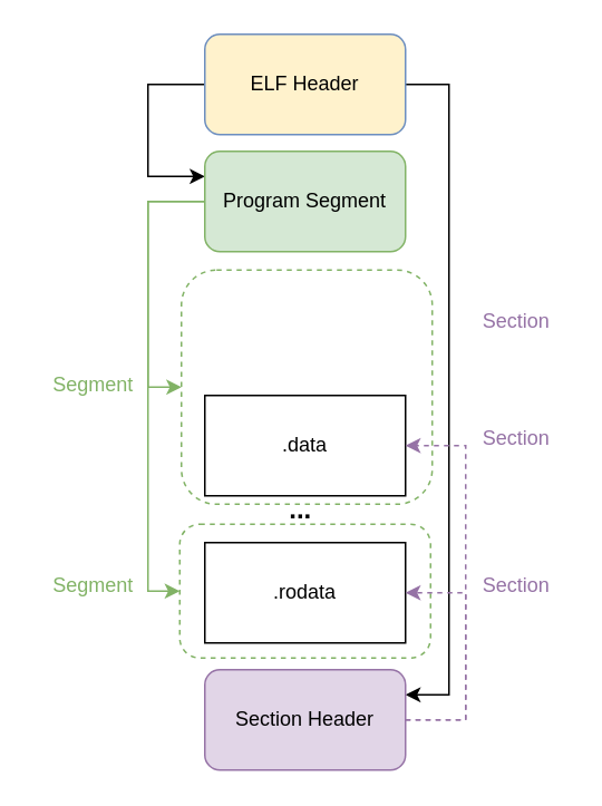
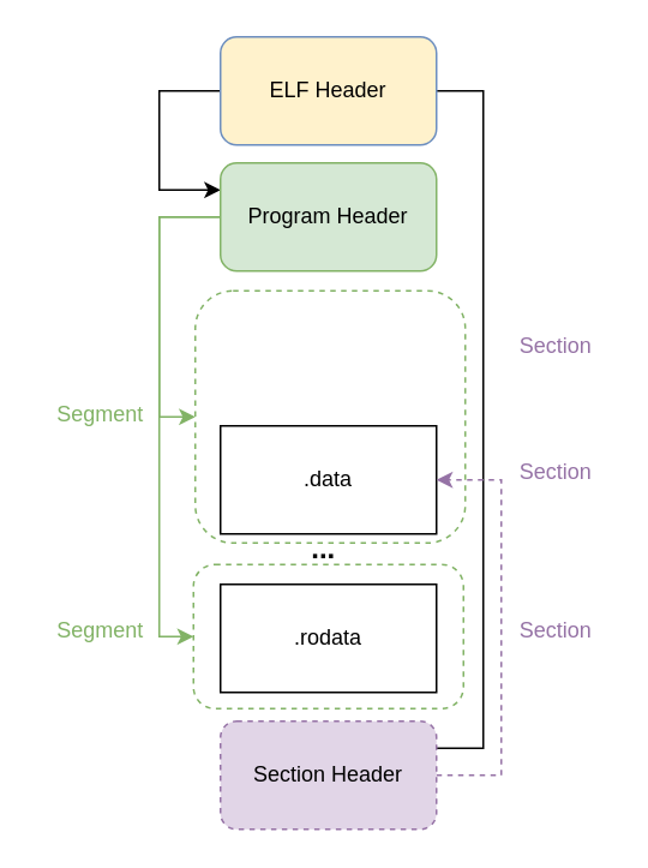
- <mxCell id="9" value="Program Segment" style="rounded=1;whiteSpace=wrap;html=1;fillColor=#d5e8d4;strokeColor=#82b366;" vertex="1" parent="1"><mxGeometry x="122" y="90" width="120" height="60" as="geometry" /></mxCell>
+ <mxCell id="9" value="Program Header" style="rounded=1;whiteSpace=wrap;html=1;fillColor=#d5e8d4;strokeColor=#82b366;" vertex="1" parent="1"><mxGeometry x="122" y="90" width="120" height="60" as="geometry" /></mxCell>
- <mxCell id="12" style="edgeStyle=orthogonalEdgeStyle;rounded=0;orthogonalLoop=1;jettySize=auto;html=1;exitX=1;exitY=0.5;exitDx=0;exitDy=0;entryX=1;entryY=0.5;entryDx=0;entryDy=0;fontSize=12;strokeColor=#9673a6;dashed=1;fillColor=#e1d5e7;" edge="1" parent="1" source="14" target="10"><mxGeometry relative="1" as="geometry"><Array as="points"><mxPoint x="278" y="430" /><mxPoint x="278" y="354" /></Array></mxGeometry></mxCell>
- <mxCell id="5" style="edgeStyle=orthogonalEdgeStyle;rounded=0;orthogonalLoop=1;jettySize=auto;html=1;exitX=1;exitY=0.5;exitDx=0;exitDy=0;entryX=1;entryY=0.25;entryDx=0;entryDy=0;fontSize=12;" edge="1" parent="1" source="6" target="14"><mxGeometry relative="1" as="geometry"><Array as="points"><mxPoint x="268" y="50" /><mxPoint x="268" y="415" /></Array></mxGeometry></mxCell>
+ <mxCell id="5" style="edgeStyle=orthogonalEdgeStyle;rounded=0;orthogonalLoop=1;jettySize=auto;html=1;exitX=1;exitY=0.5;exitDx=0;exitDy=0;entryX=1;entryY=0.25;entryDx=0;entryDy=0;fontSize=12;endArrow=none;" edge="1" parent="1" source="6" target="14"><mxGeometry relative="1" as="geometry"><Array as="points"><mxPoint x="268" y="50" /><mxPoint x="268" y="415" /></Array></mxGeometry></mxCell>
- <mxCell id="14" value="Section Header" style="rounded=1;whiteSpace=wrap;html=1;fillColor=#e1d5e7;strokeColor=#9673a6;" vertex="1" parent="1"><mxGeometry x="122" y="400" width="120" height="60" as="geometry" /></mxCell>
+ <mxCell id="14" value="Section Header" style="rounded=1;whiteSpace=wrap;html=1;fillColor=#e1d5e7;strokeColor=#9673a6;dashed=1;" vertex="1" parent="1"><mxGeometry x="122" y="400" width="120" height="60" as="geometry" /></mxCell>
